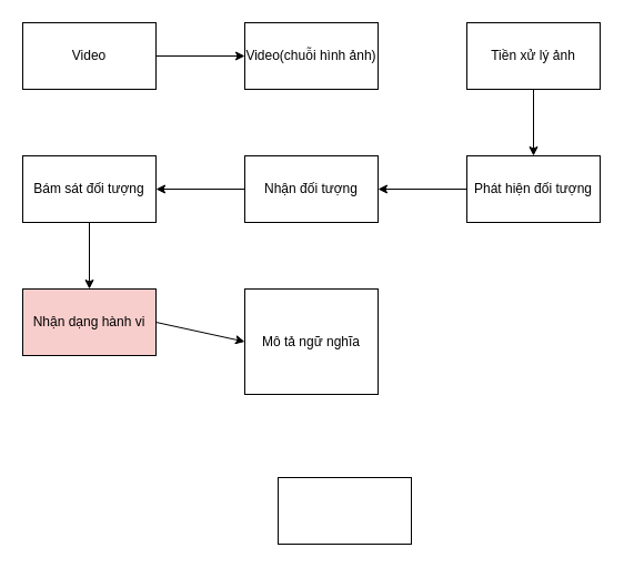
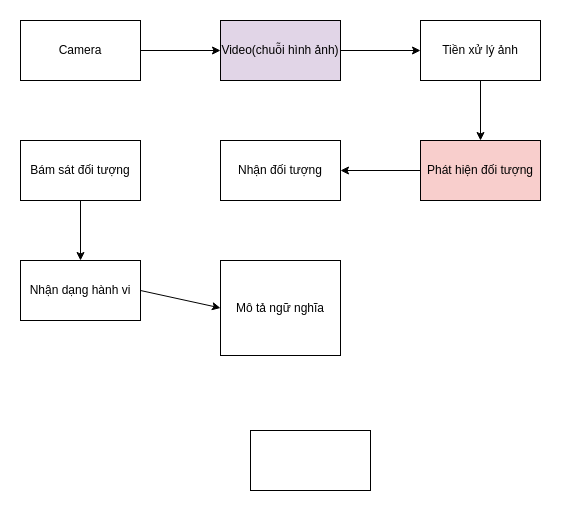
- <mxCell id="2" value="Video" style="rounded=0;whiteSpace=wrap;html=1;" vertex="1" parent="1"><mxGeometry x="20" y="20" width="120" height="60" as="geometry" /></mxCell>
+ <mxCell id="2" value="Camera" style="rounded=0;whiteSpace=wrap;html=1;" vertex="1" parent="1"><mxGeometry x="20" y="20" width="120" height="60" as="geometry" /></mxCell>
- <mxCell id="3" value="Video(chuỗi hình ảnh)" style="rounded=0;whiteSpace=wrap;html=1;" vertex="1" parent="1"><mxGeometry x="220" y="20" width="120" height="60" as="geometry" /></mxCell>
+ <mxCell id="3" value="Video(chuỗi hình ảnh)" style="rounded=0;whiteSpace=wrap;html=1;fillColor=#e1d5e7;" vertex="1" parent="1"><mxGeometry x="220" y="20" width="120" height="60" as="geometry" /></mxCell>
+ <mxCell id="16" value="" style="endArrow=classic;html=1;exitX=1;exitY=0.5;exitDx=0;exitDy=0;entryX=0;entryY=0.5;entryDx=0;entryDy=0;" edge="1" parent="1" source="3" target="5"><mxGeometry width="50" height="50" relative="1" as="geometry"><mxPoint x="340" y="220" as="sourcePoint" /><mxPoint x="390" y="170" as="targetPoint" /></mxGeometry></mxCell>
- <mxCell id="14" value="" style="endArrow=classic;html=1;exitX=0;exitY=0.5;exitDx=0;exitDy=0;entryX=1;entryY=0.5;entryDx=0;entryDy=0;" edge="1" parent="1" source="6" target="7"><mxGeometry width="50" height="50" relative="1" as="geometry"><mxPoint x="370" y="250" as="sourcePoint" /><mxPoint x="420" y="200" as="targetPoint" /></mxGeometry></mxCell>
- <mxCell id="4" value="Phát hiện đối tượng" style="rounded=0;whiteSpace=wrap;html=1;" vertex="1" parent="1"><mxGeometry x="420" y="140" width="120" height="60" as="geometry" /></mxCell>
+ <mxCell id="4" value="Phát hiện đối tượng" style="rounded=0;whiteSpace=wrap;html=1;fillColor=#f8cecc;" vertex="1" parent="1"><mxGeometry x="420" y="140" width="120" height="60" as="geometry" /></mxCell>
- <mxCell id="8" value="Nhận dạng hành vi" style="rounded=0;whiteSpace=wrap;html=1;fillColor=#f8cecc;" vertex="1" parent="1"><mxGeometry x="20" y="260" width="120" height="60" as="geometry" /></mxCell>
+ <mxCell id="8" value="Nhận dạng hành vi" style="rounded=0;whiteSpace=wrap;html=1;" vertex="1" parent="1"><mxGeometry x="20" y="260" width="120" height="60" as="geometry" /></mxCell>
